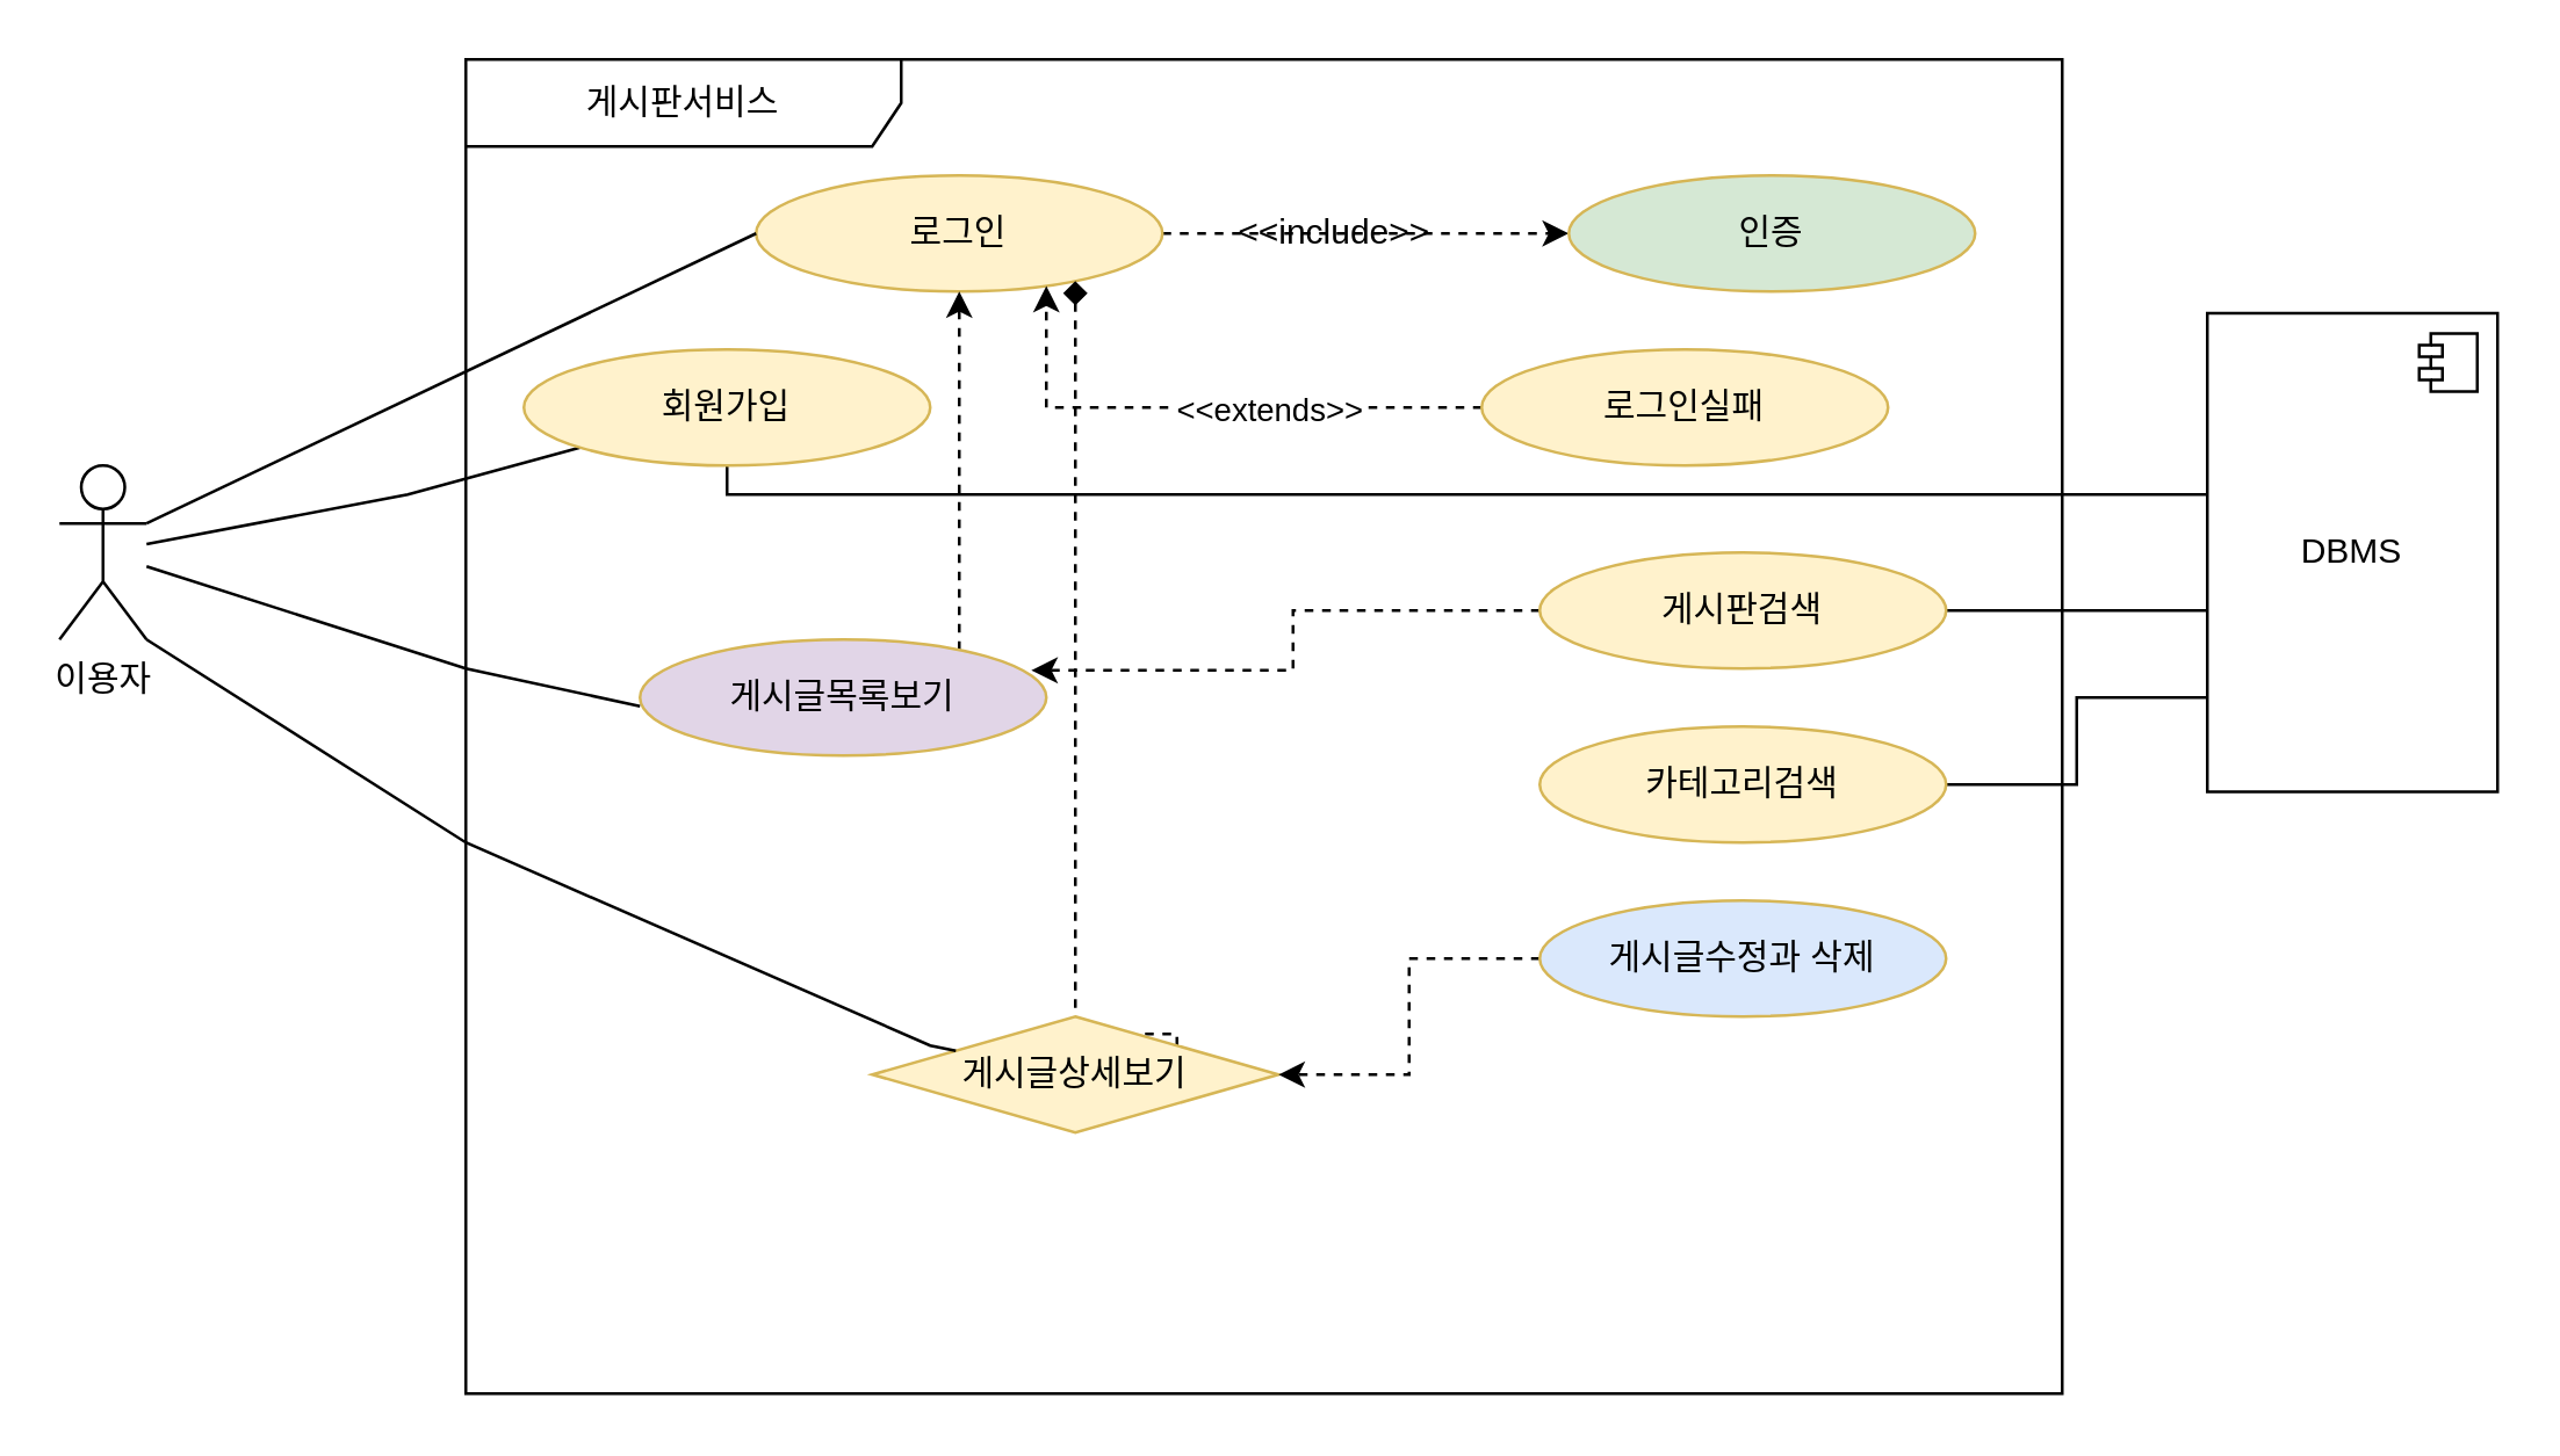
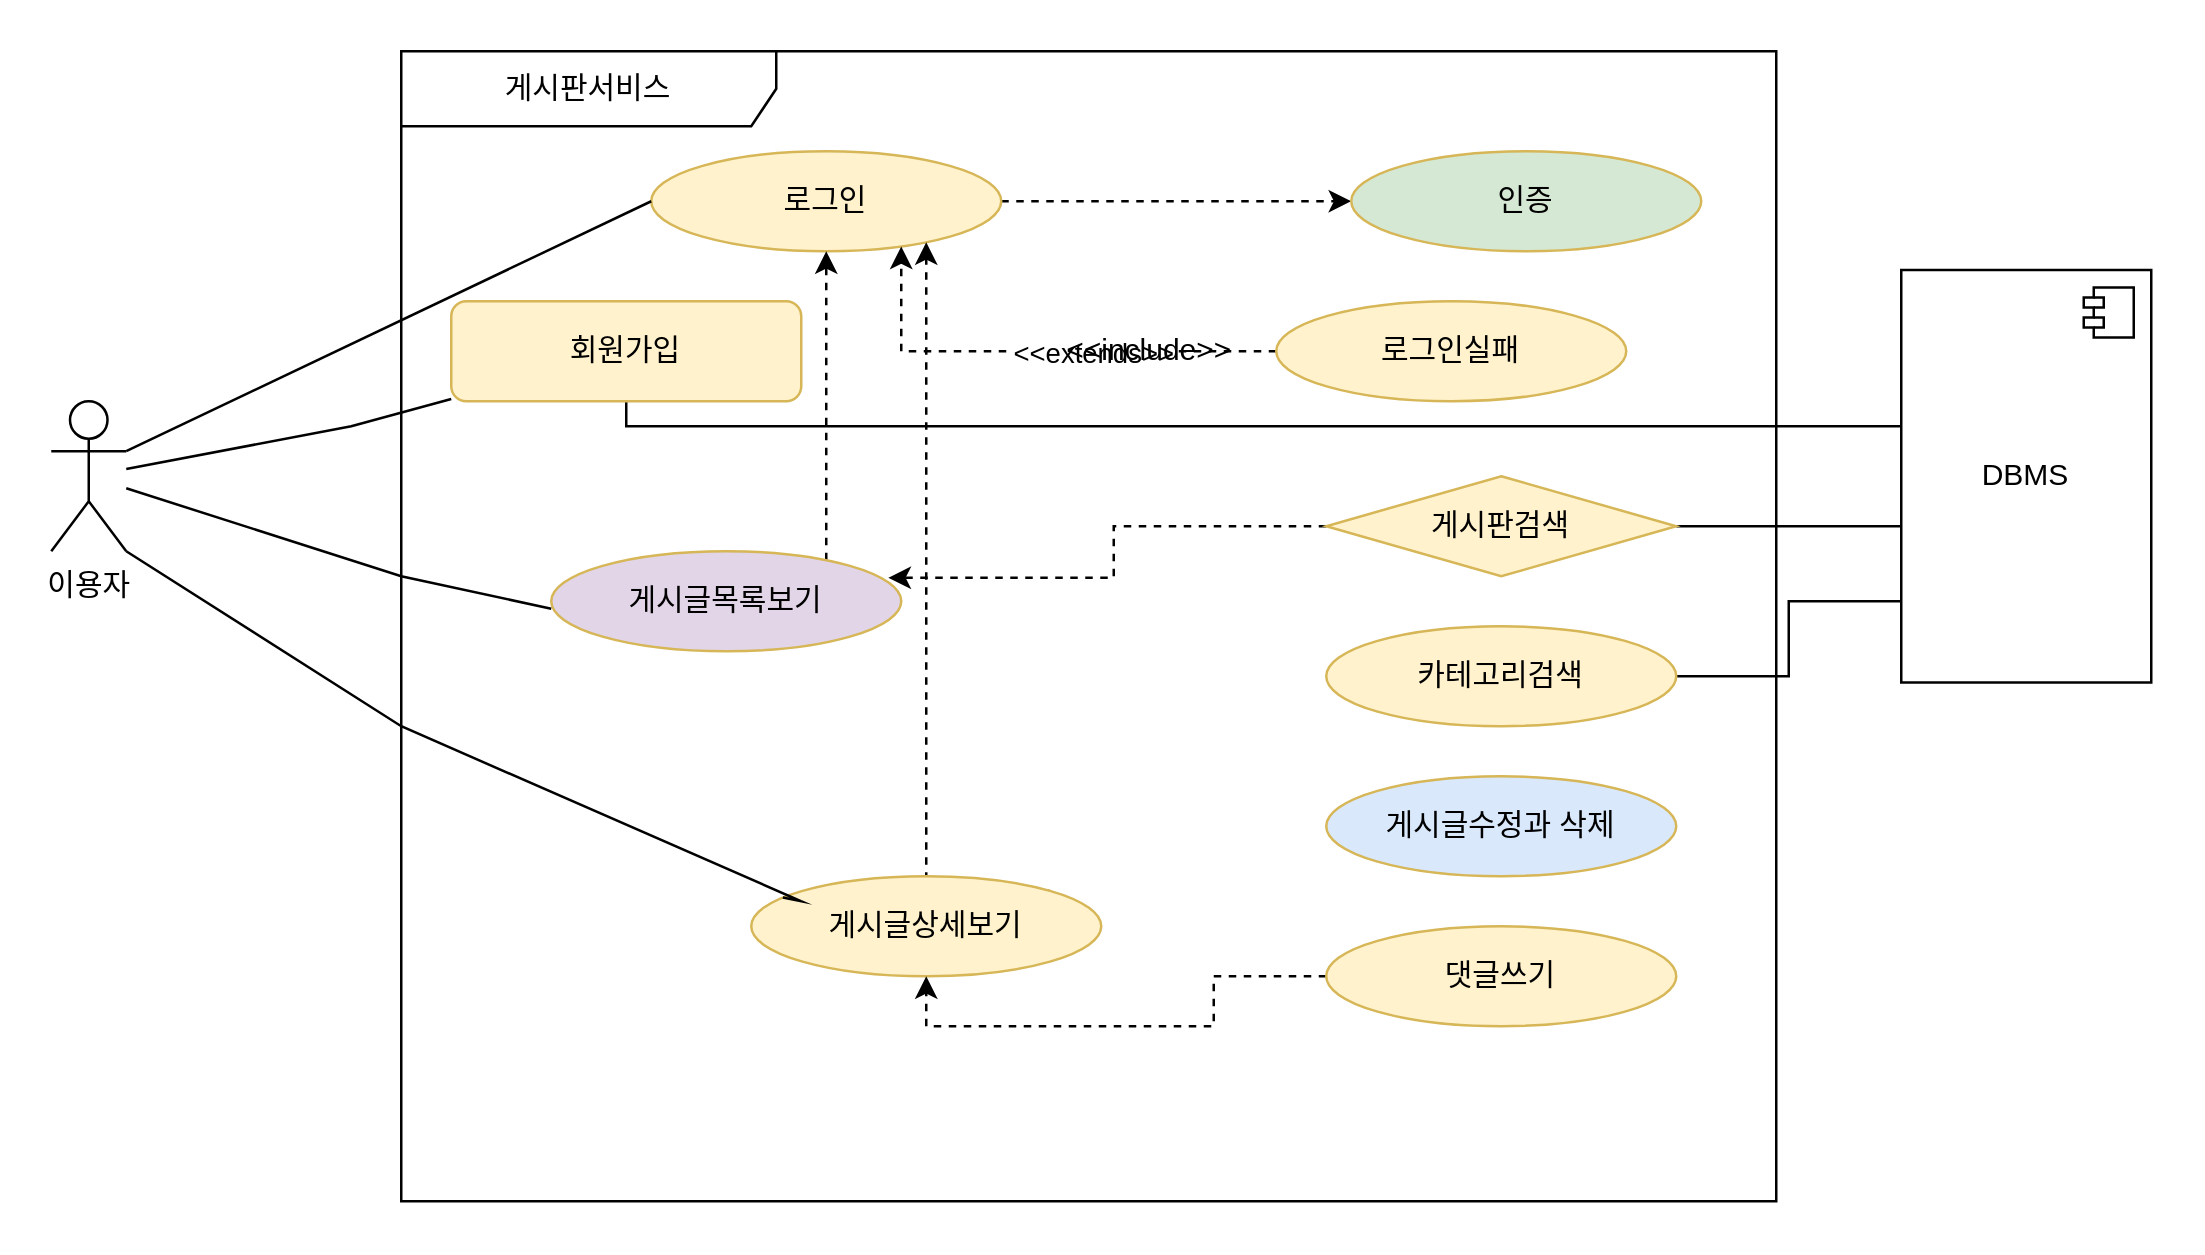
- <mxCell id="29" value="&amp;lt;&amp;lt;include&amp;gt;&amp;gt;" style="text;html=1;align=center;verticalAlign=middle;resizable=0;points=[];autosize=1;strokeColor=none;fillColor=none;" vertex="1" parent="1"><mxGeometry x="414" y="65" width="90" height="30" as="geometry" /></mxCell>
+ <mxCell id="29" value="&amp;lt;&amp;lt;include&amp;gt;&amp;gt;" style="text;html=1;align=center;verticalAlign=middle;resizable=0;points=[];autosize=1;strokeColor=none;fillColor=none;" vertex="1" parent="1"><mxGeometry x="414" y="125" width="90" height="30" as="geometry" /></mxCell>
- <mxCell id="15" style="edgeStyle=orthogonalEdgeStyle;rounded=0;orthogonalLoop=1;jettySize=auto;html=1;exitX=1;exitY=0;exitDx=0;exitDy=0;dashed=1;endArrow=diamond;" edge="1" parent="1" source="16" target="5"><mxGeometry relative="1" as="geometry"><Array as="points"><mxPoint x="370" y="356" /></Array></mxGeometry></mxCell>
+ <mxCell id="15" style="edgeStyle=orthogonalEdgeStyle;rounded=0;orthogonalLoop=1;jettySize=auto;html=1;exitX=1;exitY=0;exitDx=0;exitDy=0;dashed=1;" edge="1" parent="1" source="16" target="5"><mxGeometry relative="1" as="geometry"><Array as="points"><mxPoint x="370" y="356" /></Array></mxGeometry></mxCell>
- <mxCell id="8" value="회원가입" style="ellipse;whiteSpace=wrap;html=1;fillColor=#fff2cc;strokeColor=#d6b656;" vertex="1" parent="1"><mxGeometry x="180" y="120" width="140" height="40" as="geometry" /></mxCell>
+ <mxCell id="8" value="회원가입" style="whiteSpace=wrap;html=1;fillColor=#fff2cc;strokeColor=#d6b656;rounded=1;" vertex="1" parent="1"><mxGeometry x="180" y="120" width="140" height="40" as="geometry" /></mxCell>
- <mxCell id="19" value="게시판검색" style="ellipse;whiteSpace=wrap;html=1;fillColor=#fff2cc;strokeColor=#d6b656;" vertex="1" parent="1"><mxGeometry x="530" y="190" width="140" height="40" as="geometry" /></mxCell>
+ <mxCell id="19" value="게시판검색" style="rhombus;whiteSpace=wrap;html=1;fillColor=#fff2cc;strokeColor=#d6b656;" vertex="1" parent="1"><mxGeometry x="530" y="190" width="140" height="40" as="geometry" /></mxCell>
- <mxCell id="22" style="edgeStyle=orthogonalEdgeStyle;rounded=0;orthogonalLoop=1;jettySize=auto;html=1;dashed=1;" edge="1" parent="1" source="23" target="16"><mxGeometry relative="1" as="geometry" /></mxCell>
- <mxCell id="16" value="게시글상세보기" style="rhombus;whiteSpace=wrap;html=1;fillColor=#fff2cc;strokeColor=#d6b656;" vertex="1" parent="1"><mxGeometry x="300" y="350" width="140" height="40" as="geometry" /></mxCell>
+ <mxCell id="16" value="게시글상세보기" style="ellipse;whiteSpace=wrap;html=1;fillColor=#fff2cc;strokeColor=#d6b656;" vertex="1" parent="1"><mxGeometry x="300" y="350" width="140" height="40" as="geometry" /></mxCell>
+ <mxCell id="25" value="댓글쓰기" style="ellipse;whiteSpace=wrap;html=1;fillColor=#fff2cc;strokeColor=#d6b656;" vertex="1" parent="1"><mxGeometry x="530" y="370" width="140" height="40" as="geometry" /></mxCell>
+ <mxCell id="24" style="edgeStyle=orthogonalEdgeStyle;rounded=0;orthogonalLoop=1;jettySize=auto;html=1;entryX=0.5;entryY=1;entryDx=0;entryDy=0;dashed=1;" edge="1" parent="1" source="25" target="16"><mxGeometry relative="1" as="geometry" /></mxCell>
